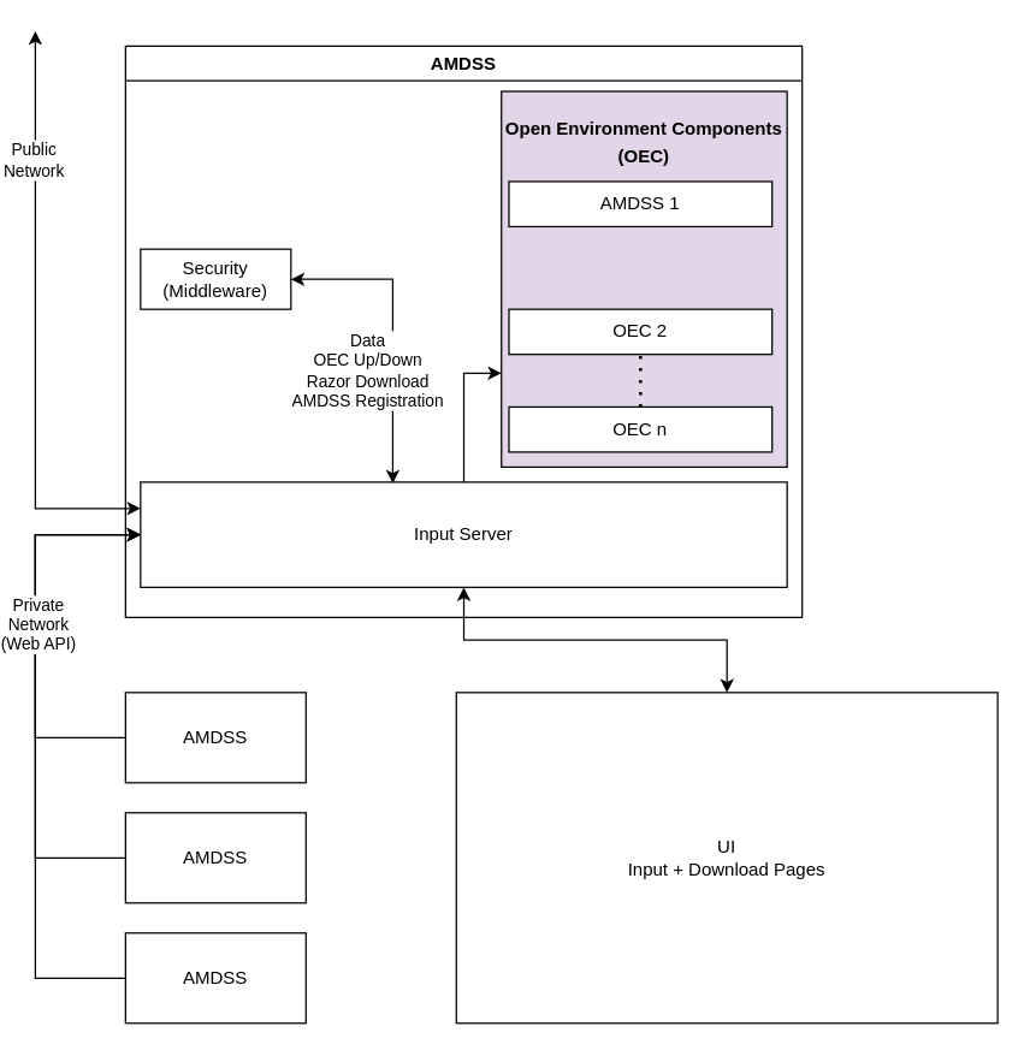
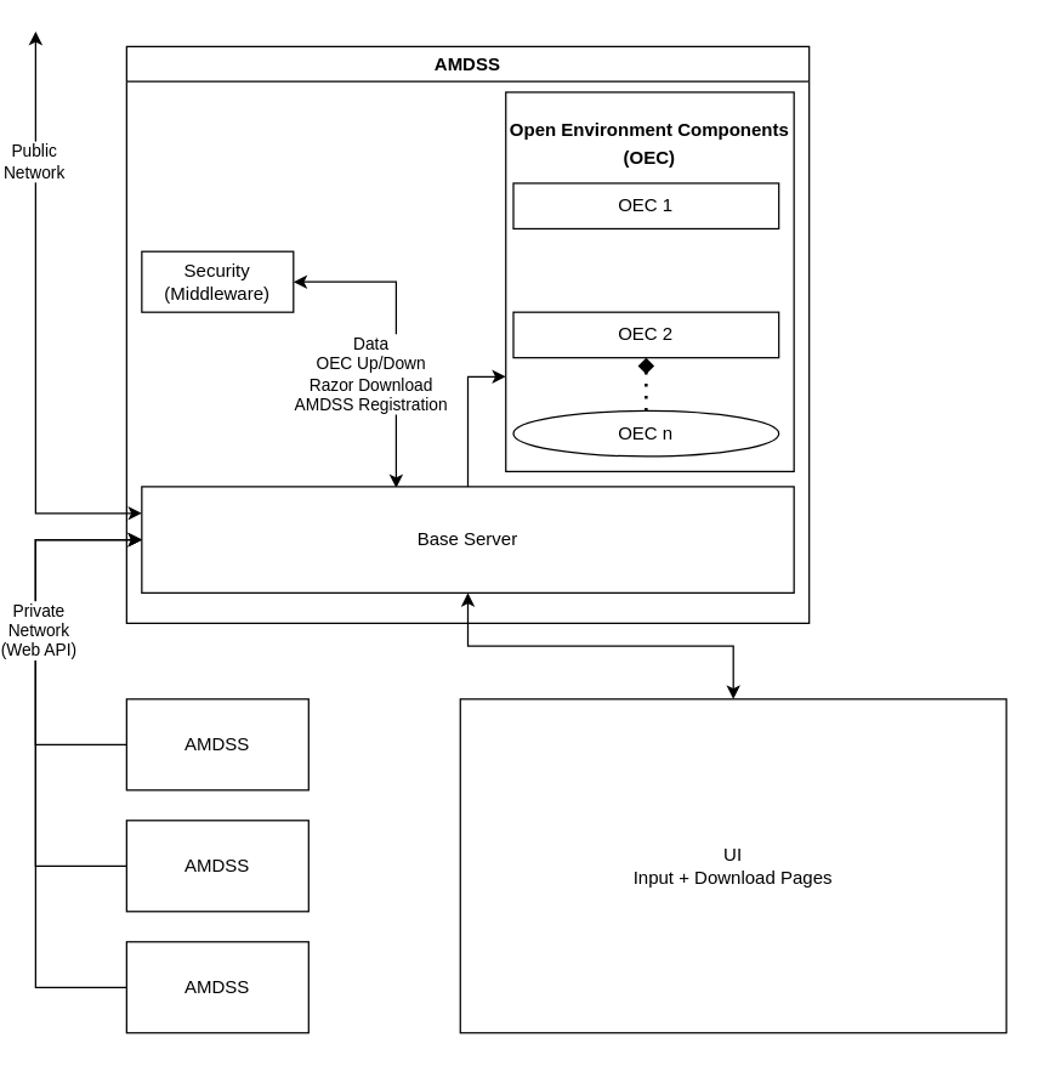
- <mxCell id="9" value="AMDSS 1" style="rounded=0;whiteSpace=wrap;html=1;" vertex="1" parent="2"><mxGeometry x="255" y="90" width="175" height="30" as="geometry" /></mxCell>
+ <mxCell id="9" value="OEC 1" style="rounded=0;whiteSpace=wrap;html=1;" vertex="1" parent="2"><mxGeometry x="255" y="90" width="175" height="30" as="geometry" /></mxCell>
- <mxCell id="8" value="&lt;p style=&quot;margin: 0px ; margin-top: 4px ; text-align: center&quot;&gt;&lt;br&gt;&lt;b&gt;Open Environment Components&lt;/b&gt;&lt;/p&gt;&lt;p style=&quot;margin: 0px ; margin-top: 4px ; text-align: center&quot;&gt;&lt;b&gt;(OEC)&lt;/b&gt;&lt;/p&gt;" style="verticalAlign=top;align=left;overflow=fill;fontSize=12;fontFamily=Helvetica;html=1;fillColor=#e1d5e7;" vertex="1" parent="2"><mxGeometry x="250" y="30" width="190" height="250" as="geometry" /></mxCell>
+ <mxCell id="8" value="&lt;p style=&quot;margin: 0px ; margin-top: 4px ; text-align: center&quot;&gt;&lt;br&gt;&lt;b&gt;Open Environment Components&lt;/b&gt;&lt;/p&gt;&lt;p style=&quot;margin: 0px ; margin-top: 4px ; text-align: center&quot;&gt;&lt;b&gt;(OEC)&lt;/b&gt;&lt;/p&gt;" style="verticalAlign=top;align=left;overflow=fill;fontSize=12;fontFamily=Helvetica;html=1;" vertex="1" parent="2"><mxGeometry x="250" y="30" width="190" height="250" as="geometry" /></mxCell>
- <mxCell id="12" value="" style="endArrow=none;dashed=1;html=1;dashPattern=1 3;strokeWidth=2;entryX=0.5;entryY=1;entryDx=0;entryDy=0;exitX=0.5;exitY=0;exitDx=0;exitDy=0;" edge="1" parent="2" source="11" target="10"><mxGeometry width="50" height="50" relative="1" as="geometry"><mxPoint x="520" y="200" as="sourcePoint" /><mxPoint x="570" y="150" as="targetPoint" /></mxGeometry></mxCell>
+ <mxCell id="12" value="" style="endArrow=diamond;dashed=1;html=1;dashPattern=1 3;strokeWidth=2;entryX=0.5;entryY=1;entryDx=0;entryDy=0;exitX=0.5;exitY=0;exitDx=0;exitDy=0;" edge="1" parent="2" source="11" target="10"><mxGeometry width="50" height="50" relative="1" as="geometry"><mxPoint x="520" y="200" as="sourcePoint" /><mxPoint x="570" y="150" as="targetPoint" /></mxGeometry></mxCell>
- <mxCell id="11" value="OEC n" style="rounded=0;whiteSpace=wrap;html=1;" vertex="1" parent="2"><mxGeometry x="255" y="240" width="175" height="30" as="geometry" /></mxCell>
+ <mxCell id="11" value="OEC n" style="ellipse;whiteSpace=wrap;html=1;" vertex="1" parent="2"><mxGeometry x="255" y="240" width="175" height="30" as="geometry" /></mxCell>
- <mxCell id="6" value="Input Server" style="whiteSpace=wrap;html=1;align=center;" vertex="1" parent="2"><mxGeometry x="10" y="290" width="430" height="70" as="geometry" /></mxCell>
+ <mxCell id="6" value="Base Server" style="whiteSpace=wrap;html=1;align=center;" vertex="1" parent="2"><mxGeometry x="10" y="290" width="430" height="70" as="geometry" /></mxCell>
